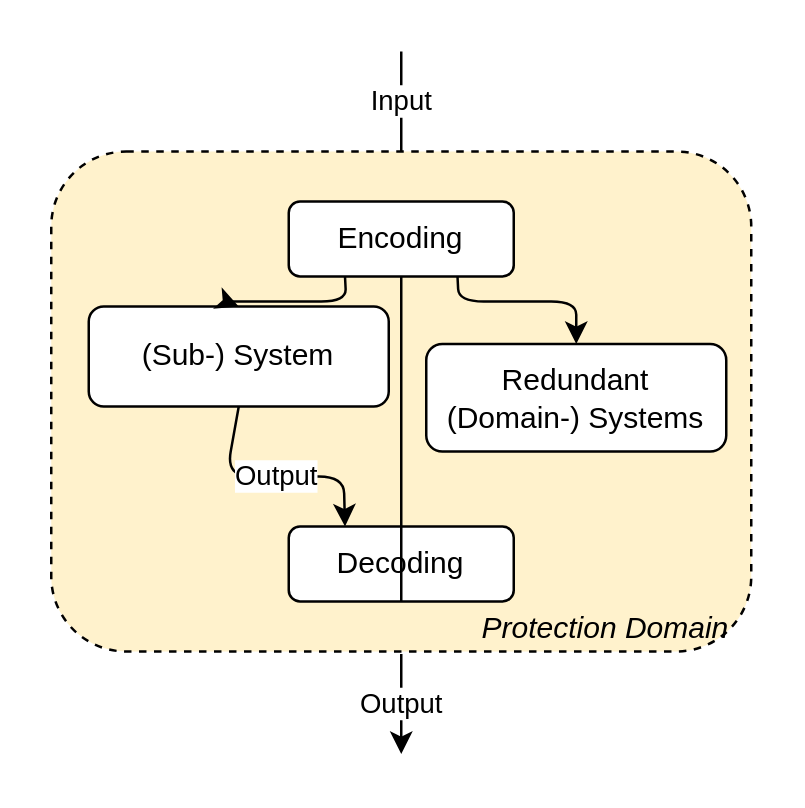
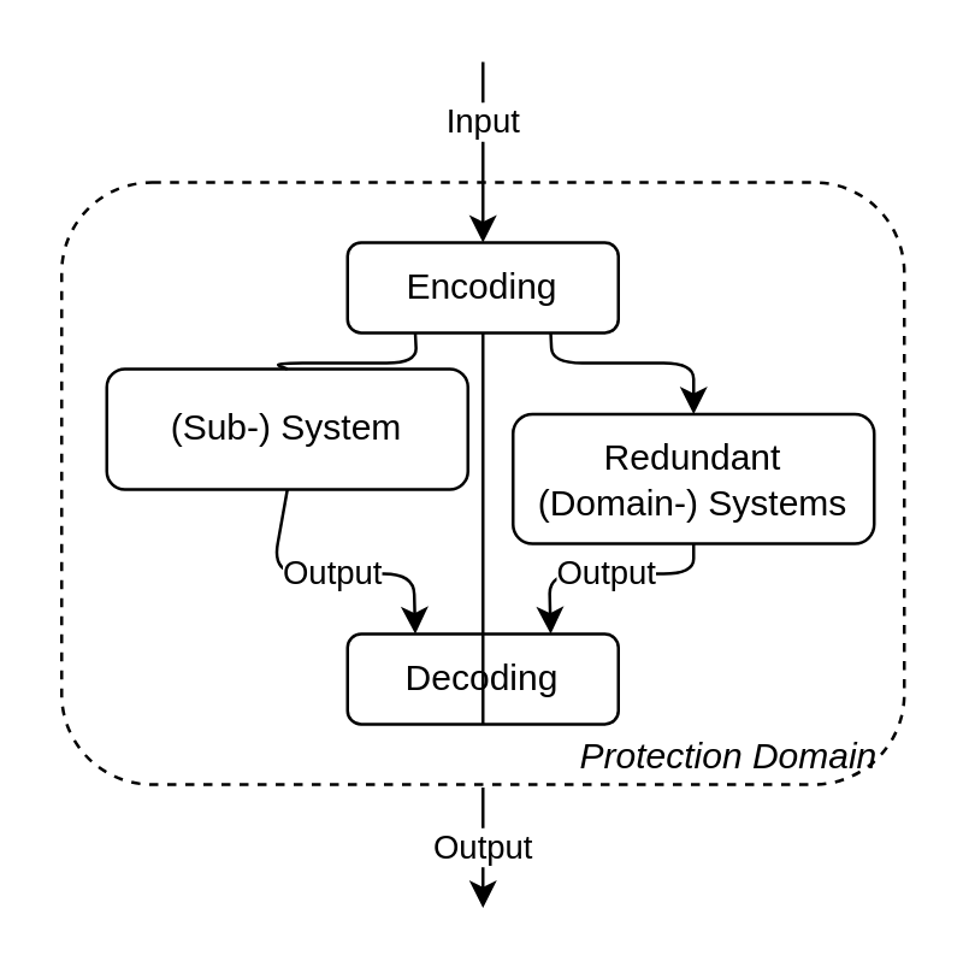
+ <mxCell id="14" value="" style="endArrow=none;html=1;exitX=0.5;exitY=0;exitDx=0;exitDy=0;endFill=0;entryX=0.5;entryY=0;entryDx=0;entryDy=0;startArrow=classic;startFill=1;" edge="1" parent="1" source="13" target="2"><mxGeometry width="50" height="50" relative="1" as="geometry"><mxPoint x="170" y="250" as="sourcePoint" /><mxPoint x="180" y="30" as="targetPoint" /></mxGeometry></mxCell>
- <mxCell id="8" value="" style="endArrow=classic;html=1;entryX=0.5;entryY=0;entryDx=0;entryDy=0;exitX=0.25;exitY=1;exitDx=0;exitDy=0;" parent="1" source="13" target="3" edge="1"><mxGeometry width="50" height="50" relative="1" as="geometry"><mxPoint x="160" y="10" as="sourcePoint" /><mxPoint x="219" y="170" as="targetPoint" /><Array as="points"><mxPoint x="138" y="120" /><mxPoint x="90" y="120" /></Array></mxGeometry></mxCell>
+ <mxCell id="8" value="" style="endArrow=none;html=1;entryX=0.5;entryY=0;entryDx=0;entryDy=0;exitX=0.25;exitY=1;exitDx=0;exitDy=0;" parent="1" source="13" target="3" edge="1"><mxGeometry width="50" height="50" relative="1" as="geometry"><mxPoint x="160" y="10" as="sourcePoint" /><mxPoint x="219" y="170" as="targetPoint" /><Array as="points"><mxPoint x="138" y="120" /><mxPoint x="90" y="120" /></Array></mxGeometry></mxCell>
- <mxCell id="2" value="&lt;i&gt;Protection Domain &amp;nbsp;&lt;/i&gt;" style="rounded=1;whiteSpace=wrap;html=1;dashed=1;align=right;verticalAlign=bottom;fillColor=#fff2cc;" parent="1" vertex="1"><mxGeometry x="20" y="60" width="280" height="200" as="geometry" /></mxCell>
+ <mxCell id="2" value="&lt;i&gt;Protection Domain &amp;nbsp;&lt;/i&gt;" style="rounded=1;whiteSpace=wrap;html=1;dashed=1;align=right;verticalAlign=bottom;" parent="1" vertex="1"><mxGeometry x="20" y="60" width="280" height="200" as="geometry" /></mxCell>
+ <mxCell id="7" value="Output" style="endArrow=classic;html=1;entryX=0.75;entryY=0;entryDx=0;entryDy=0;exitX=0.5;exitY=1;exitDx=0;exitDy=0;" parent="1" source="4" target="5" edge="1"><mxGeometry width="50" height="50" relative="1" as="geometry"><mxPoint x="169" y="220" as="sourcePoint" /><mxPoint x="180.5" y="210" as="targetPoint" /><Array as="points"><mxPoint x="230" y="190" /><mxPoint x="182" y="190" /></Array></mxGeometry></mxCell>
